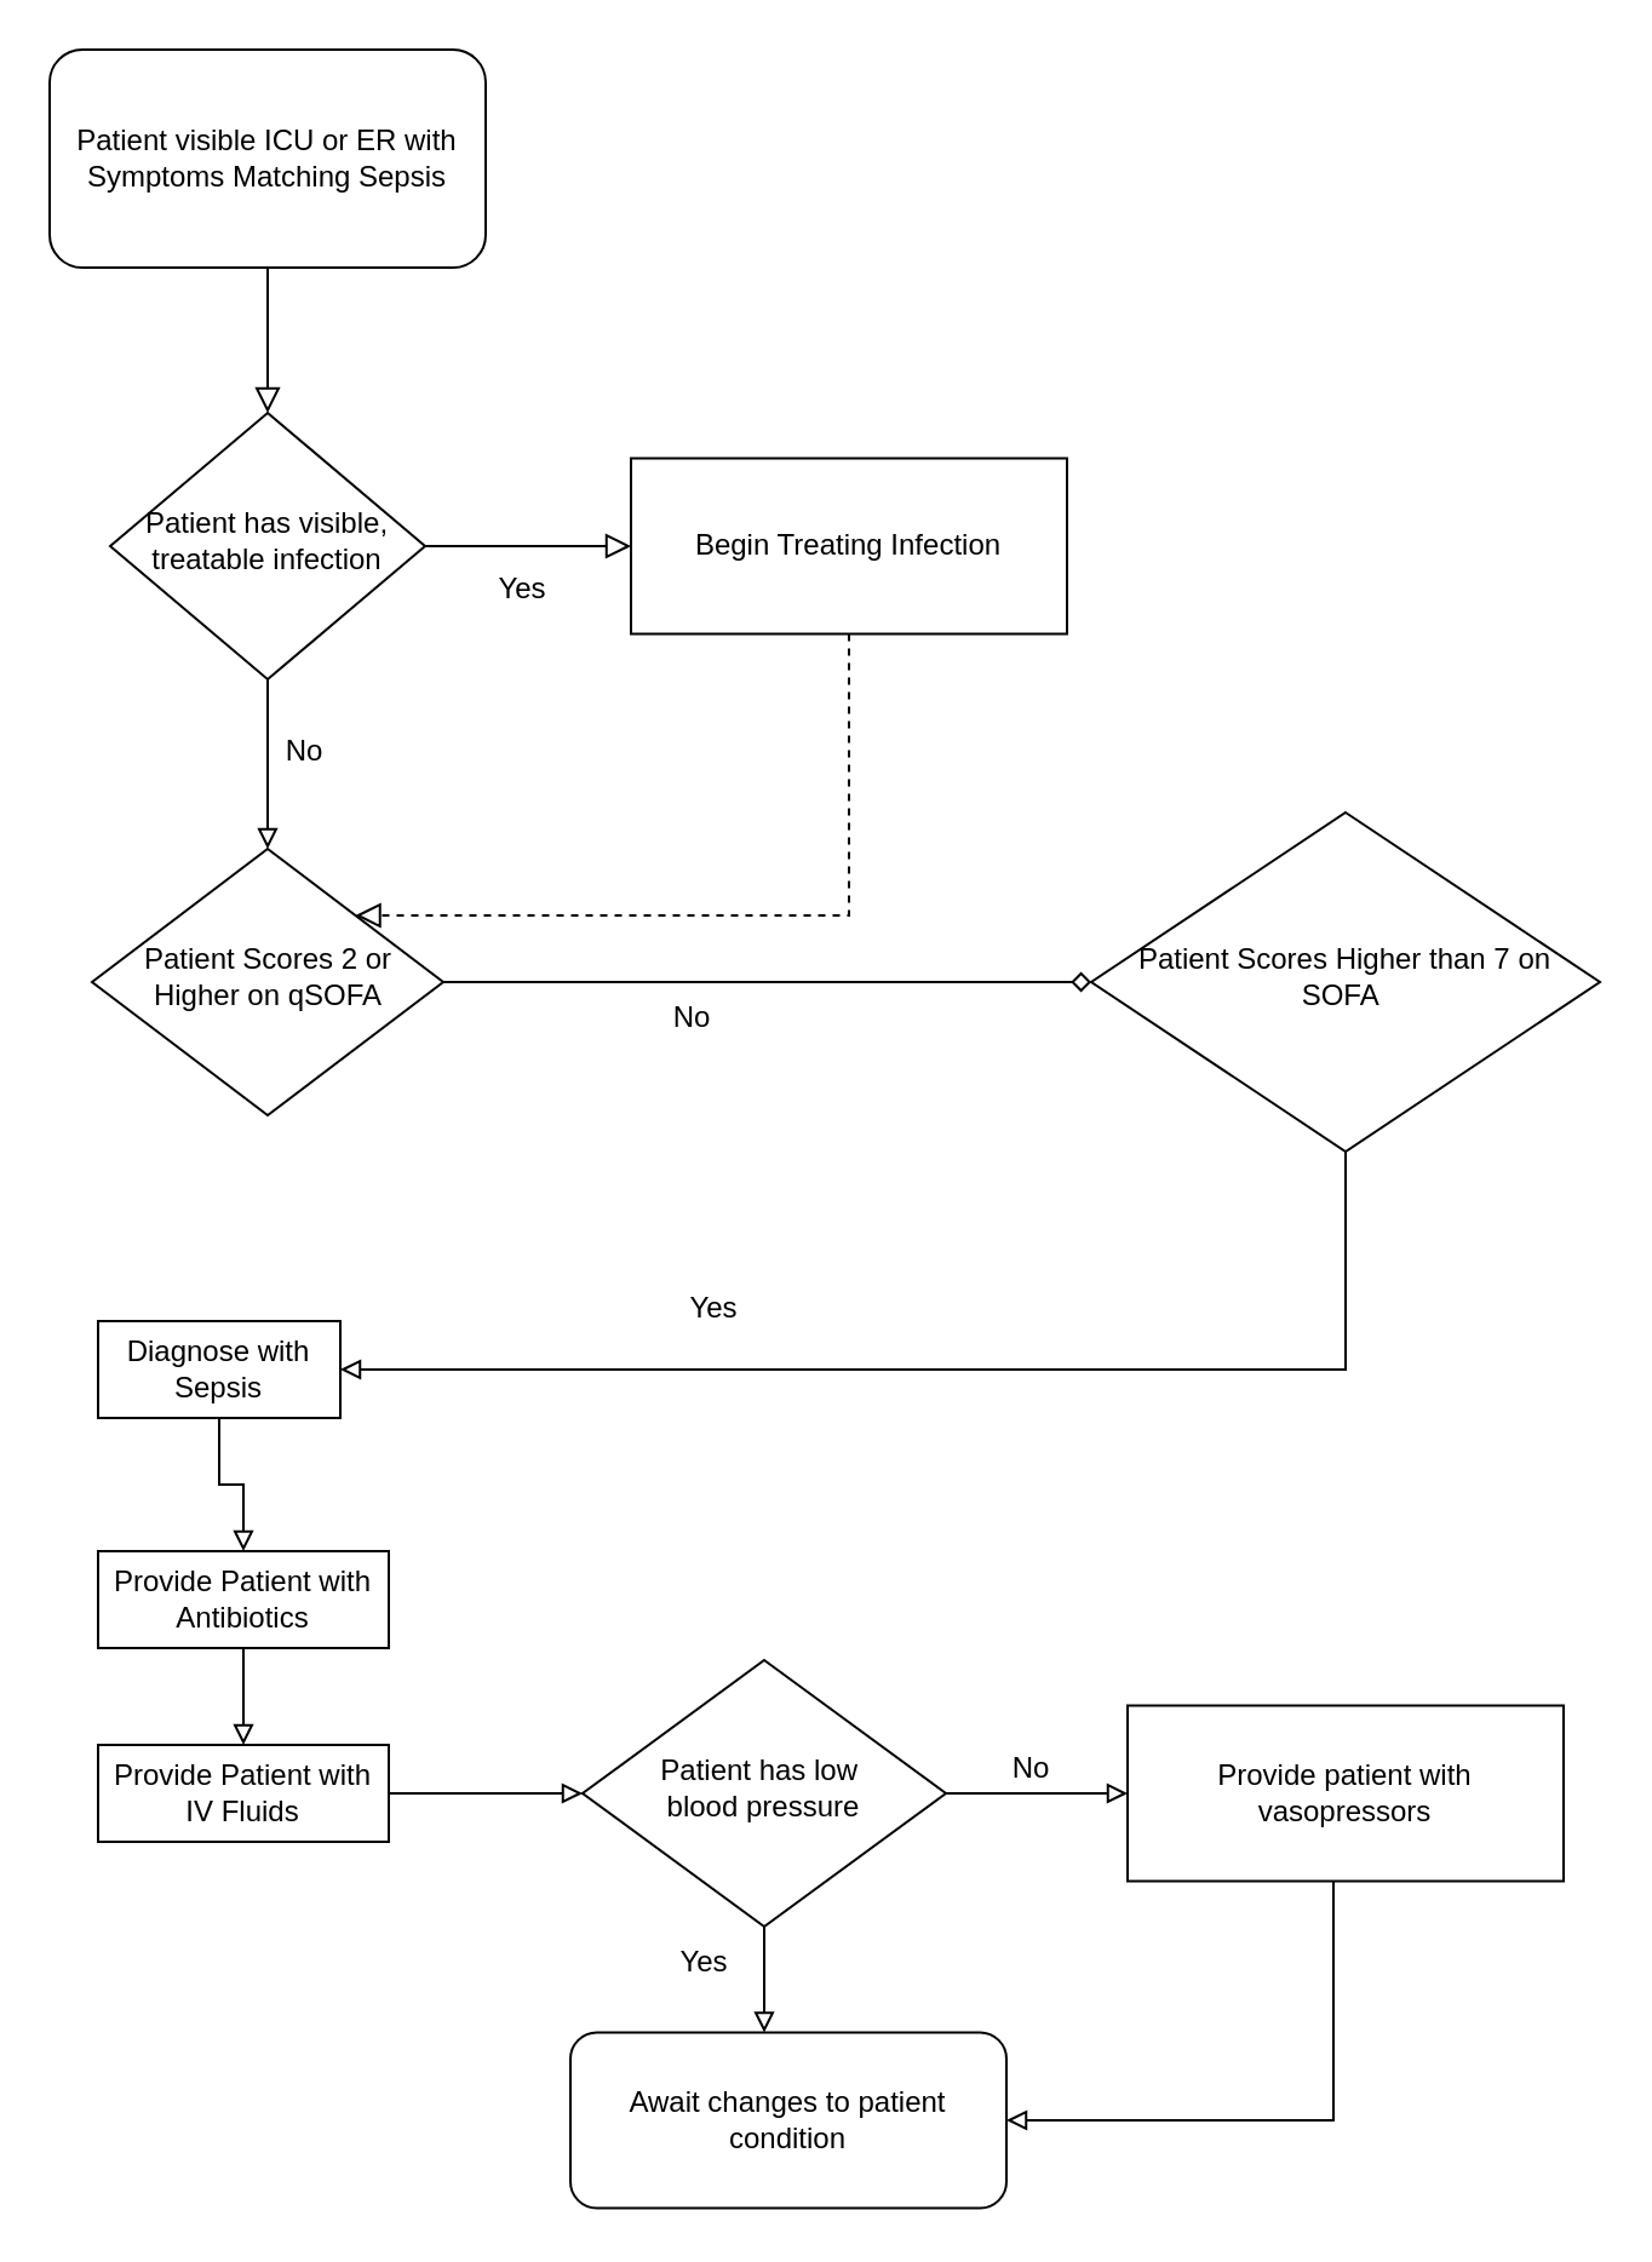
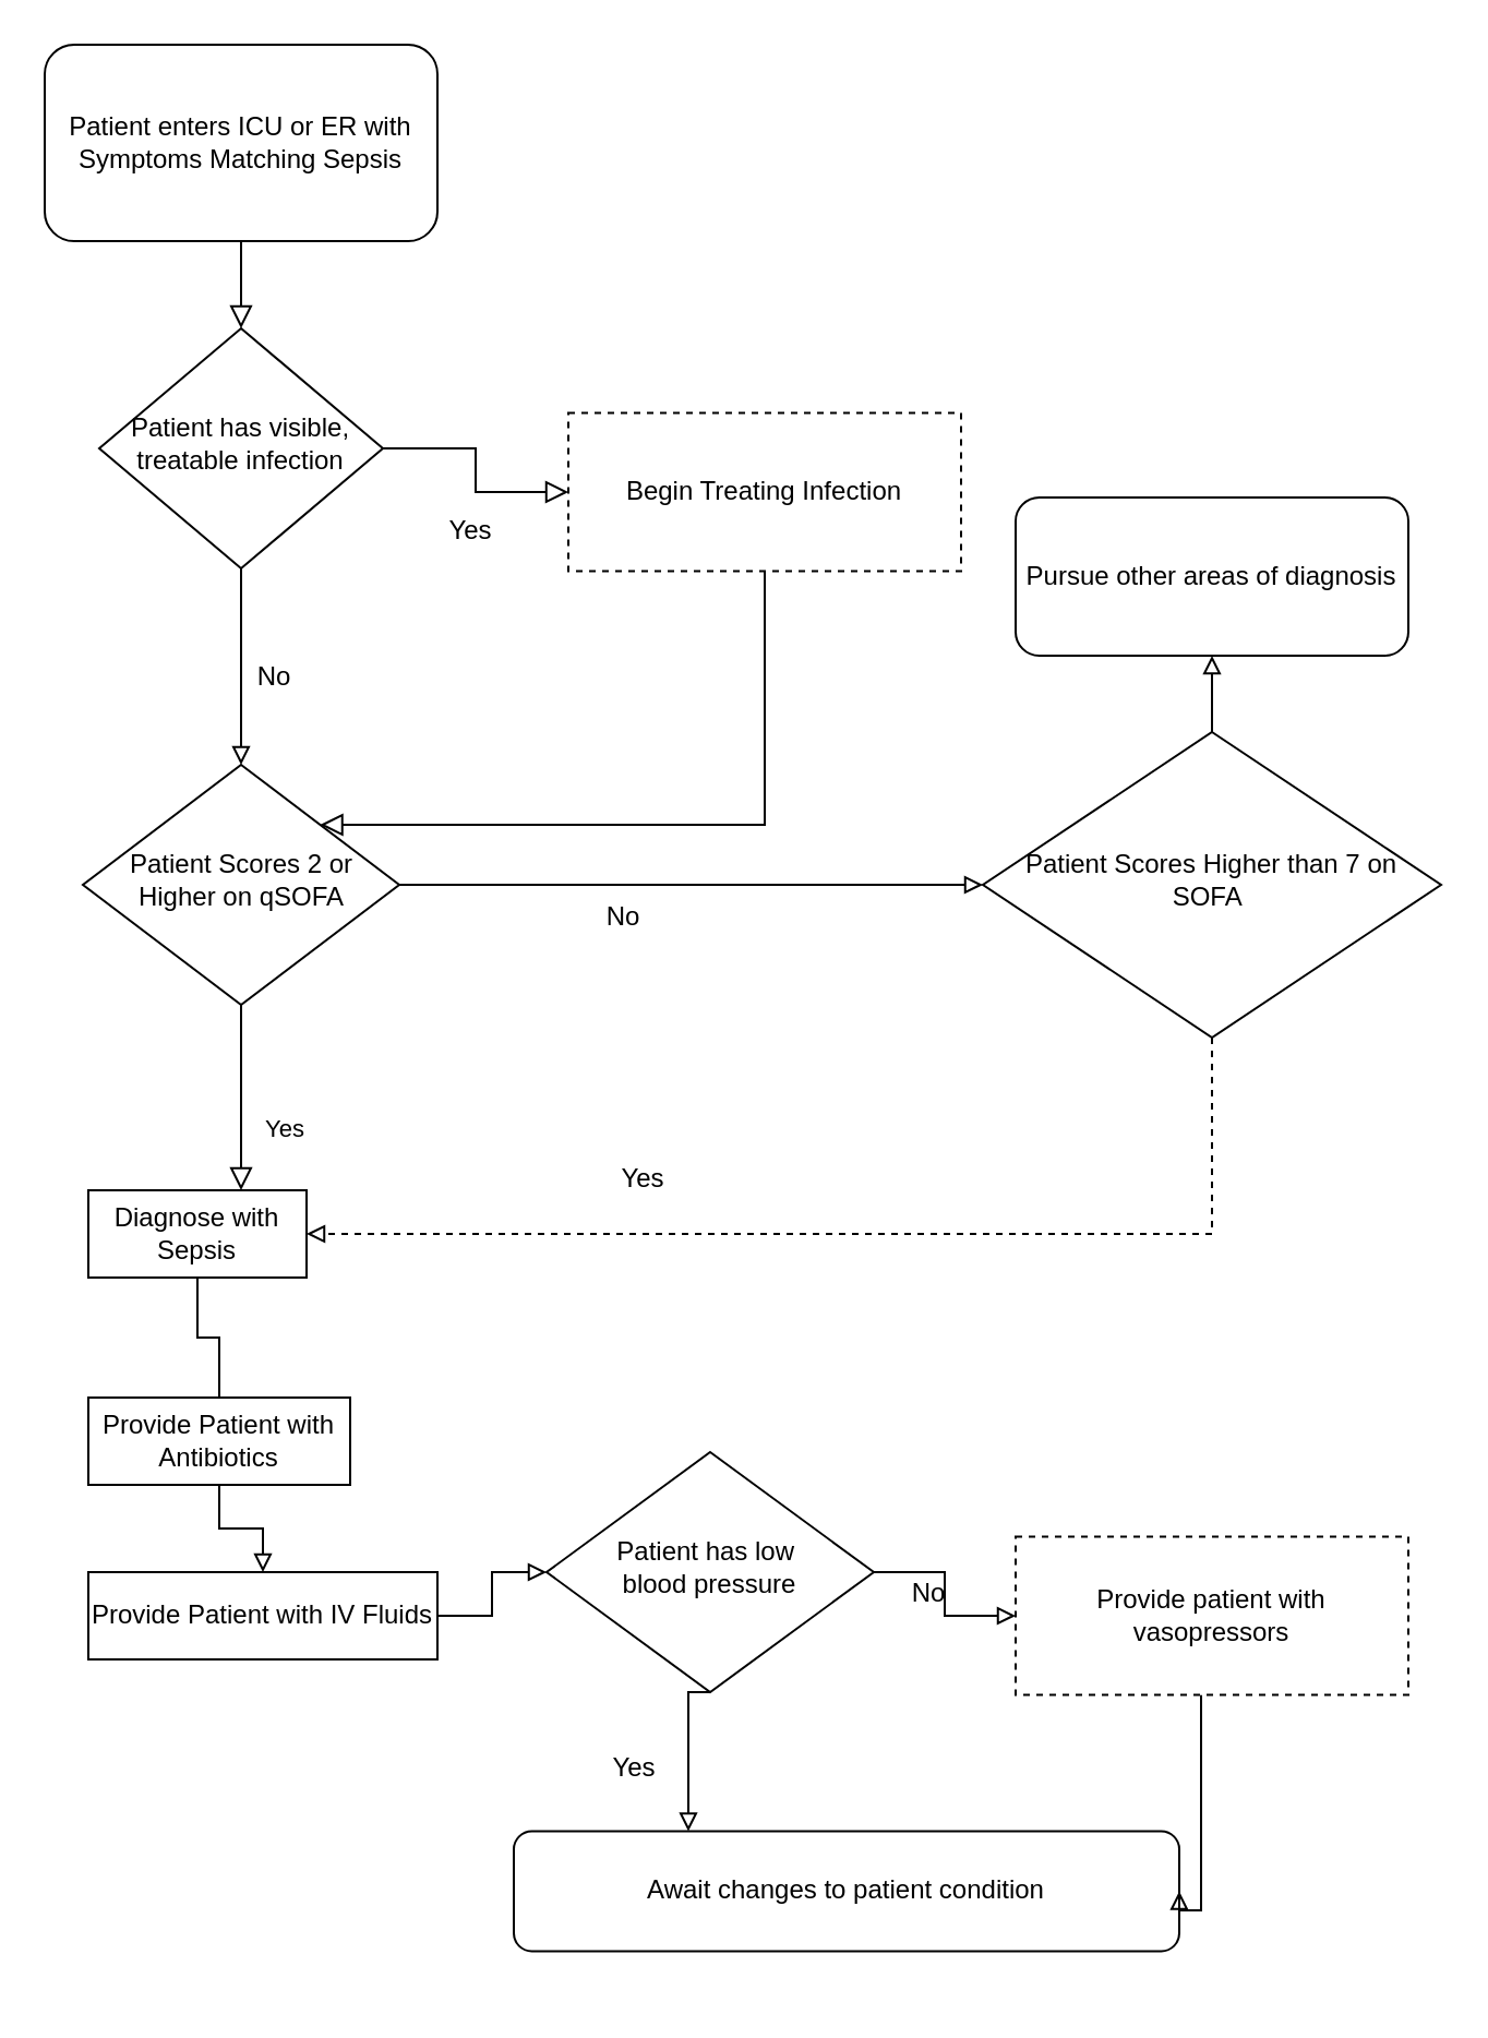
- <mxCell id="3" value="Patient visible ICU or ER with Symptoms Matching Sepsis" style="rounded=1;whiteSpace=wrap;html=1;fontSize=12;glass=0;strokeWidth=1;shadow=0;" parent="1" vertex="1"><mxGeometry x="20" y="20" width="180" height="90" as="geometry" /></mxCell>
+ <mxCell id="3" value="Patient enters ICU or ER with Symptoms Matching Sepsis" style="rounded=1;whiteSpace=wrap;html=1;fontSize=12;glass=0;strokeWidth=1;shadow=0;" parent="1" vertex="1"><mxGeometry x="20" y="20" width="180" height="90" as="geometry" /></mxCell>
- <mxCell id="5" value="Patient has visible, treatable infection" style="rhombus;whiteSpace=wrap;html=1;shadow=0;fontFamily=Helvetica;fontSize=12;align=center;strokeWidth=1;spacing=6;spacingTop=-4;" parent="1" vertex="1"><mxGeometry x="45" y="170" width="130" height="110" as="geometry" /></mxCell>
+ <mxCell id="5" value="Patient has visible, treatable infection" style="rhombus;whiteSpace=wrap;html=1;shadow=0;fontFamily=Helvetica;fontSize=12;align=center;strokeWidth=1;spacing=6;spacingTop=-4;" parent="1" vertex="1"><mxGeometry x="45" y="150" width="130" height="110" as="geometry" /></mxCell>
- <mxCell id="6" value="Begin Treating Infection" style="rounded=0;whiteSpace=wrap;html=1;fontSize=12;glass=0;strokeWidth=1;shadow=0;" parent="1" vertex="1"><mxGeometry x="260" y="188.75" width="180" height="72.5" as="geometry" /></mxCell>
+ <mxCell id="6" value="Begin Treating Infection" style="rounded=0;whiteSpace=wrap;html=1;fontSize=12;glass=0;strokeWidth=1;shadow=0;dashed=1;" parent="1" vertex="1"><mxGeometry x="260" y="188.75" width="180" height="72.5" as="geometry" /></mxCell>
+ <mxCell id="25" value="Pursue other areas of diagnosis" style="rounded=1;whiteSpace=wrap;html=1;fontSize=12;glass=0;strokeWidth=1;shadow=0;" vertex="1" parent="1"><mxGeometry x="465" y="227.5" width="180" height="72.5" as="geometry" /></mxCell>
+ <mxCell id="17" value="" style="edgeStyle=orthogonalEdgeStyle;rounded=0;orthogonalLoop=1;jettySize=auto;html=1;endArrow=block;endFill=0;" edge="1" parent="1" source="18" target="25"><mxGeometry relative="1" as="geometry" /></mxCell>
- <mxCell id="15" value="" style="rounded=0;html=1;jettySize=auto;orthogonalLoop=1;fontSize=11;endArrow=block;endFill=0;endSize=8;strokeWidth=1;shadow=0;labelBackgroundColor=none;edgeStyle=orthogonalEdgeStyle;exitX=0.5;exitY=1;exitDx=0;exitDy=0;entryX=1;entryY=0;entryDx=0;entryDy=0;dashed=1;" edge="1" parent="1" source="6" target="9"><mxGeometry relative="1" as="geometry"><mxPoint x="185" y="235" as="sourcePoint" /><mxPoint x="270" y="235" as="targetPoint" /><Array as="points"><mxPoint x="350" y="378" /></Array></mxGeometry></mxCell>
+ <mxCell id="15" value="" style="rounded=0;html=1;jettySize=auto;orthogonalLoop=1;fontSize=11;endArrow=block;endFill=0;endSize=8;strokeWidth=1;shadow=0;labelBackgroundColor=none;edgeStyle=orthogonalEdgeStyle;exitX=0.5;exitY=1;exitDx=0;exitDy=0;entryX=1;entryY=0;entryDx=0;entryDy=0;" edge="1" parent="1" source="6" target="9"><mxGeometry relative="1" as="geometry"><mxPoint x="185" y="235" as="sourcePoint" /><mxPoint x="270" y="235" as="targetPoint" /><Array as="points"><mxPoint x="350" y="378" /></Array></mxGeometry></mxCell>
- <mxCell id="8" style="edgeStyle=orthogonalEdgeStyle;rounded=0;orthogonalLoop=1;jettySize=auto;html=1;exitX=1;exitY=0.5;exitDx=0;exitDy=0;entryX=0;entryY=0.5;entryDx=0;entryDy=0;endArrow=diamond;endFill=0;" edge="1" parent="1" source="9" target="18"><mxGeometry relative="1" as="geometry" /></mxCell>
+ <mxCell id="8" style="edgeStyle=orthogonalEdgeStyle;rounded=0;orthogonalLoop=1;jettySize=auto;html=1;exitX=1;exitY=0.5;exitDx=0;exitDy=0;entryX=0;entryY=0.5;entryDx=0;entryDy=0;endArrow=block;endFill=0;" edge="1" parent="1" source="9" target="18"><mxGeometry relative="1" as="geometry" /></mxCell>
+ <mxCell id="7" value="Yes" style="rounded=0;html=1;jettySize=auto;orthogonalLoop=1;fontSize=11;endArrow=block;endFill=0;endSize=8;strokeWidth=1;shadow=0;labelBackgroundColor=none;edgeStyle=orthogonalEdgeStyle;" parent="1" source="9" target="11" edge="1"><mxGeometry x="0.333" y="20" relative="1" as="geometry"><mxPoint as="offset" /><Array as="points"><mxPoint x="110" y="520" /><mxPoint x="110" y="520" /></Array></mxGeometry></mxCell>
- <mxCell id="16" style="edgeStyle=orthogonalEdgeStyle;rounded=0;orthogonalLoop=1;jettySize=auto;html=1;exitX=0.5;exitY=1;exitDx=0;exitDy=0;endArrow=block;endFill=0;entryX=1;entryY=0.5;entryDx=0;entryDy=0;" edge="1" parent="1" source="18" target="11"><mxGeometry relative="1" as="geometry"><mxPoint x="170" y="570" as="targetPoint" /></mxGeometry></mxCell>
+ <mxCell id="16" style="edgeStyle=orthogonalEdgeStyle;rounded=0;orthogonalLoop=1;jettySize=auto;html=1;exitX=0.5;exitY=1;exitDx=0;exitDy=0;endArrow=block;endFill=0;entryX=1;entryY=0.5;entryDx=0;entryDy=0;dashed=1;" edge="1" parent="1" source="18" target="11"><mxGeometry relative="1" as="geometry"><mxPoint x="170" y="570" as="targetPoint" /></mxGeometry></mxCell>
- <mxCell id="10" style="edgeStyle=orthogonalEdgeStyle;rounded=0;orthogonalLoop=1;jettySize=auto;html=1;exitX=0.5;exitY=1;exitDx=0;exitDy=0;entryX=0.5;entryY=0;entryDx=0;entryDy=0;endArrow=block;endFill=0;" edge="1" parent="1" source="11" target="20"><mxGeometry relative="1" as="geometry" /></mxCell>
+ <mxCell id="10" style="edgeStyle=orthogonalEdgeStyle;rounded=0;orthogonalLoop=1;jettySize=auto;html=1;exitX=0.5;exitY=1;exitDx=0;exitDy=0;entryX=0.5;entryY=0;entryDx=0;entryDy=0;endArrow=none;endFill=0;" edge="1" parent="1" source="11" target="20"><mxGeometry relative="1" as="geometry" /></mxCell>
- <mxCell id="24" value="Provide Patient with IV Fluids" style="rounded=0;whiteSpace=wrap;html=1;fontSize=12;glass=0;strokeWidth=1;shadow=0;" vertex="1" parent="1"><mxGeometry x="40" y="720" width="120" height="40" as="geometry" /></mxCell>
+ <mxCell id="24" value="Provide Patient with IV Fluids" style="rounded=0;whiteSpace=wrap;html=1;fontSize=12;glass=0;strokeWidth=1;shadow=0;" vertex="1" parent="1"><mxGeometry x="40" y="720" width="160" height="40" as="geometry" /></mxCell>
- <mxCell id="28" value="Patient has low&amp;nbsp;&lt;br&gt;blood pressure" style="rhombus;whiteSpace=wrap;html=1;shadow=0;fontFamily=Helvetica;fontSize=12;align=center;strokeWidth=1;spacing=6;spacingTop=-4;" vertex="1" parent="1"><mxGeometry x="240" y="685" width="150" height="110" as="geometry" /></mxCell>
+ <mxCell id="28" value="Patient has low&amp;nbsp;&lt;br&gt;blood pressure" style="rhombus;whiteSpace=wrap;html=1;shadow=0;fontFamily=Helvetica;fontSize=12;align=center;strokeWidth=1;spacing=6;spacingTop=-4;" vertex="1" parent="1"><mxGeometry x="250" y="665" width="150" height="110" as="geometry" /></mxCell>
- <mxCell id="31" value="Provide patient with vasopressors" style="rounded=0;whiteSpace=wrap;html=1;fontSize=12;glass=0;strokeWidth=1;shadow=0;" vertex="1" parent="1"><mxGeometry x="465" y="703.75" width="180" height="72.5" as="geometry" /></mxCell>
+ <mxCell id="31" value="Provide patient with vasopressors" style="rounded=0;whiteSpace=wrap;html=1;fontSize=12;glass=0;strokeWidth=1;shadow=0;dashed=1;" vertex="1" parent="1"><mxGeometry x="465" y="703.75" width="180" height="72.5" as="geometry" /></mxCell>
- <mxCell id="29" value="Await changes to patient condition" style="rounded=1;whiteSpace=wrap;html=1;fontSize=12;glass=0;strokeWidth=1;shadow=0;" vertex="1" parent="1"><mxGeometry x="235" y="838.75" width="180" height="72.5" as="geometry" /></mxCell>
+ <mxCell id="29" value="Await changes to patient condition" style="rounded=1;whiteSpace=wrap;html=1;fontSize=12;glass=0;strokeWidth=1;shadow=0;" vertex="1" parent="1"><mxGeometry x="235" y="838.75" width="305" height="55" as="geometry" /></mxCell>
